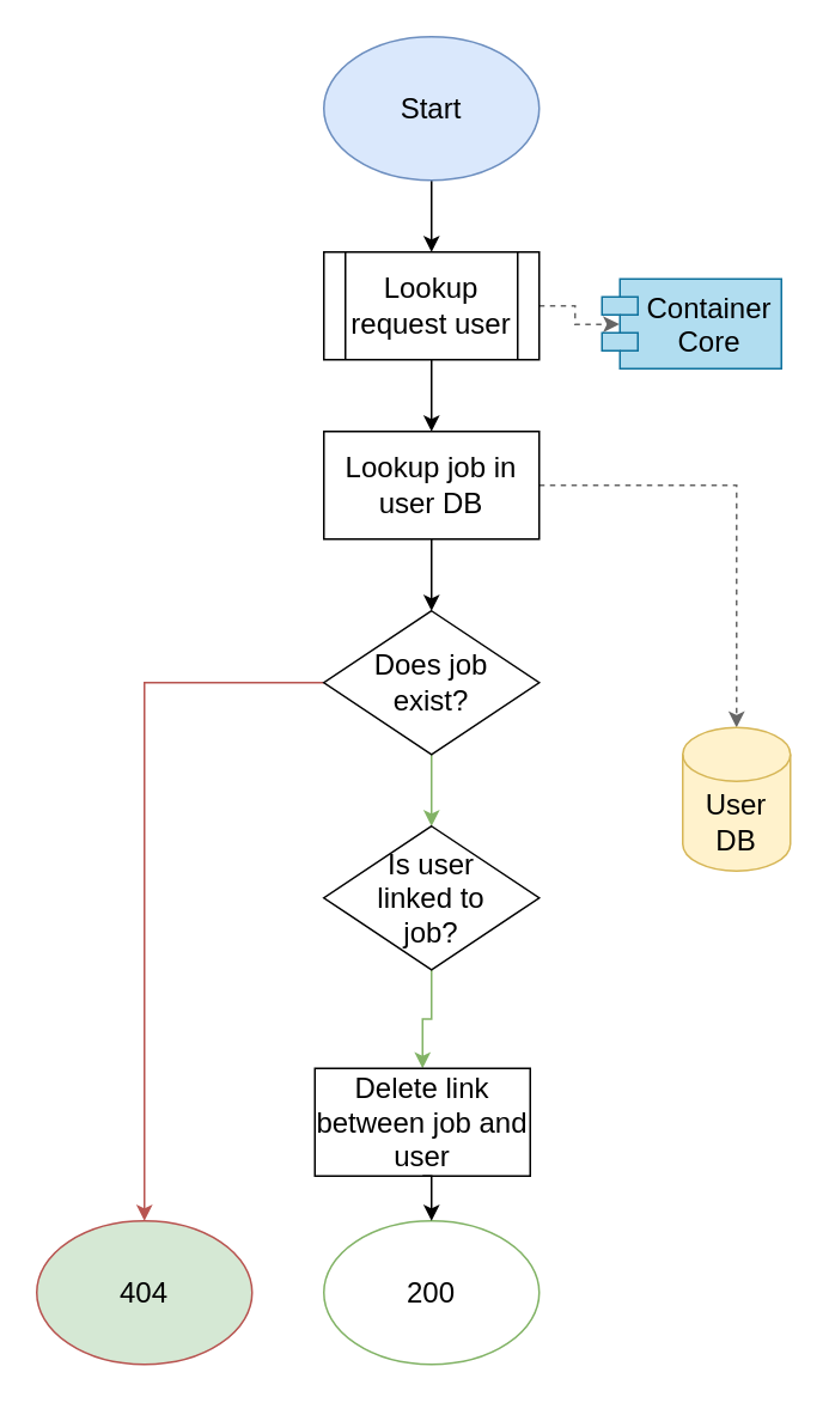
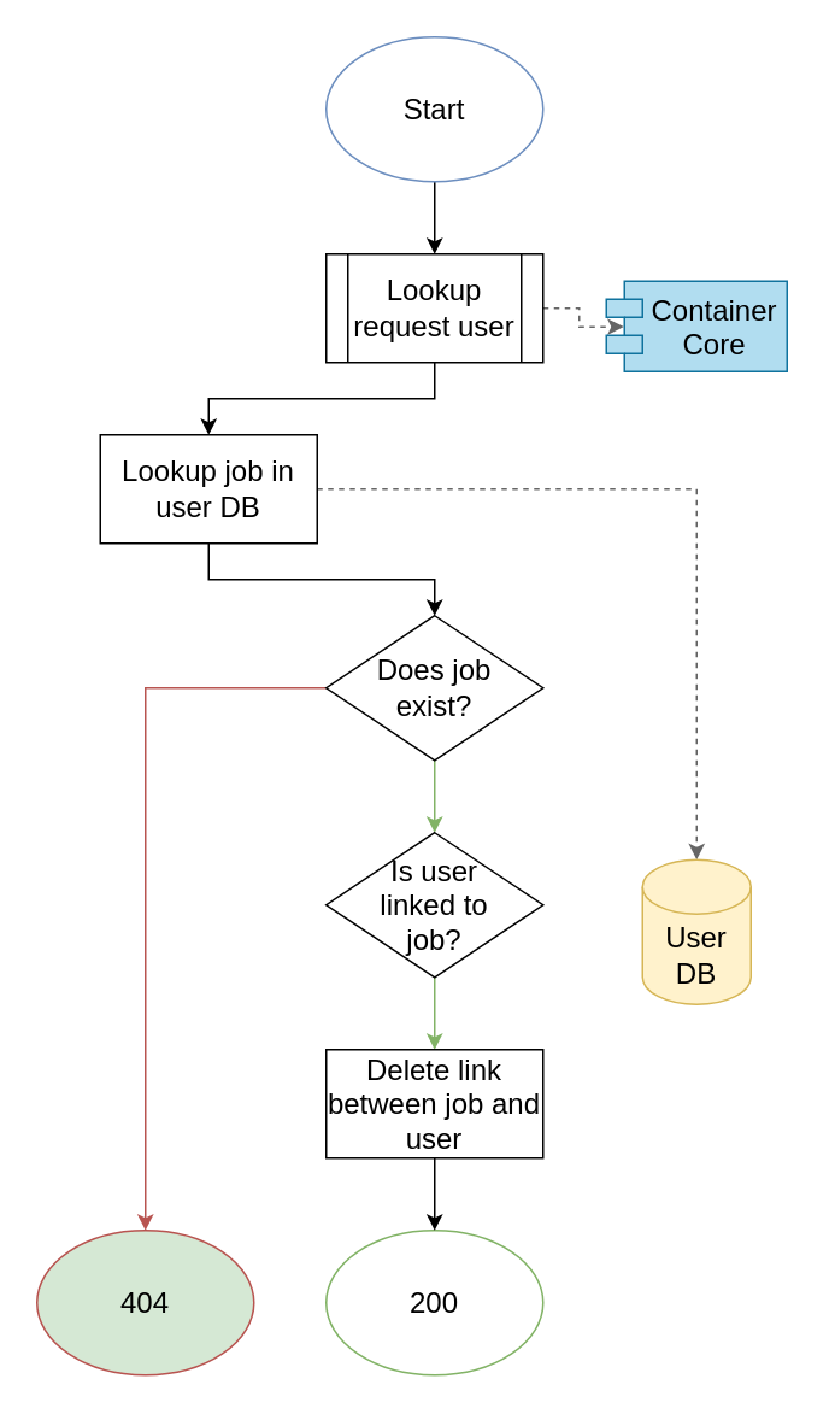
- <mxCell id="3" value="Start" style="ellipse;whiteSpace=wrap;html=1;rounded=0;fontSize=16;fillColor=#dae8fc;strokeColor=#6c8ebf;" vertex="1" parent="1"><mxGeometry x="180" width="120" height="80" as="geometry" y="20" /></mxCell>
+ <mxCell id="3" value="Start" style="ellipse;whiteSpace=wrap;html=1;rounded=0;fontSize=16;fillColor=#ffffff;strokeColor=#6c8ebf;" vertex="1" parent="1"><mxGeometry x="180" width="120" height="80" as="geometry" y="20" /></mxCell>
- <mxCell id="10" value="Lookup job in user DB" style="rounded=0;whiteSpace=wrap;html=1;fontSize=16;fillColor=none;" vertex="1" parent="1"><mxGeometry x="180" y="240" width="120" height="60" as="geometry" /></mxCell>
+ <mxCell id="10" value="Lookup job in user DB" style="rounded=0;whiteSpace=wrap;html=1;fontSize=16;fillColor=none;" vertex="1" parent="1"><mxGeometry x="55" y="240" width="120" height="60" as="geometry" /></mxCell>
- <mxCell id="11" value="User&lt;br&gt;DB" style="shape=cylinder3;whiteSpace=wrap;html=1;boundedLbl=1;backgroundOutline=1;size=15;rounded=0;fontSize=16;fillColor=#fff2cc;strokeColor=#d6b656;" vertex="1" parent="1"><mxGeometry x="380" y="405" width="60" height="80" as="geometry" /></mxCell>
+ <mxCell id="11" value="User&lt;br&gt;DB" style="shape=cylinder3;whiteSpace=wrap;html=1;boundedLbl=1;backgroundOutline=1;size=15;rounded=0;fontSize=16;fillColor=#fff2cc;strokeColor=#d6b656;" vertex="1" parent="1"><mxGeometry x="355" y="475" width="60" height="80" as="geometry" /></mxCell>
- <mxCell id="20" value="Delete link between job and user" style="rounded=0;whiteSpace=wrap;html=1;fontSize=16;fillColor=none;" vertex="1" parent="1"><mxGeometry x="175" y="595" width="120" height="60" as="geometry" /></mxCell>
+ <mxCell id="20" value="Delete link between job and user" style="rounded=0;whiteSpace=wrap;html=1;fontSize=16;fillColor=none;" vertex="1" parent="1"><mxGeometry x="180" y="580" width="120" height="60" as="geometry" /></mxCell>
